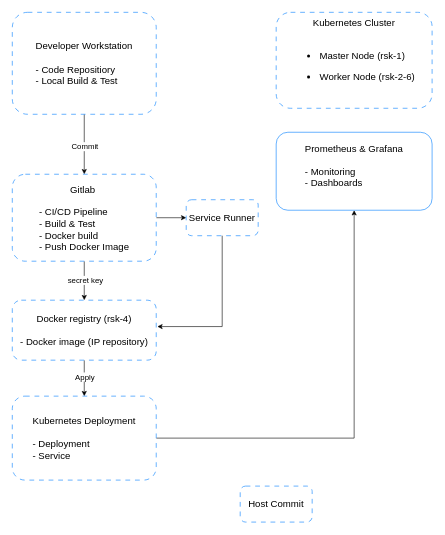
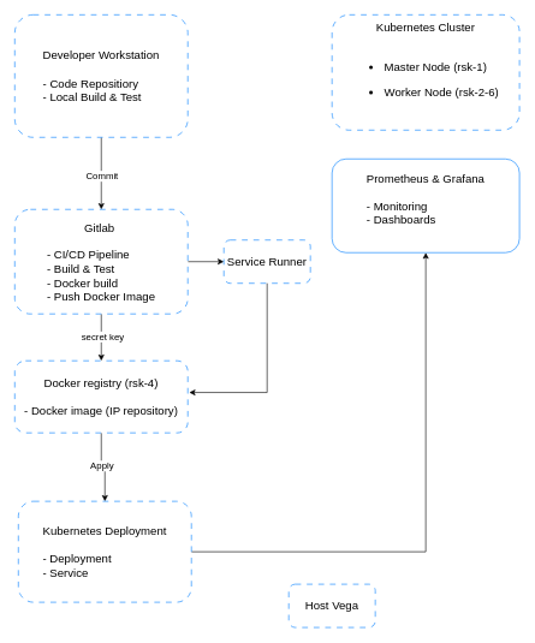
- <mxCell id="13" value="Kubernetes Deployment&lt;div&gt;&lt;br&gt;&lt;/div&gt;&lt;div style=&quot;text-align: justify;&quot;&gt;- Deployment&lt;/div&gt;&lt;div style=&quot;text-align: justify;&quot;&gt;- Service&lt;/div&gt;" style="whiteSpace=wrap;html=1;fontSize=16;strokeColor=#007FFF;rounded=1;dashed=1;dashPattern=8 8;strokeWidth=1;" vertex="1" parent="1"><mxGeometry x="20" y="660" width="240" height="140" as="geometry" /></mxCell>
+ <mxCell id="13" value="Kubernetes Deployment&lt;div&gt;&lt;br&gt;&lt;/div&gt;&lt;div style=&quot;text-align: justify;&quot;&gt;- Deployment&lt;/div&gt;&lt;div style=&quot;text-align: justify;&quot;&gt;- Service&lt;/div&gt;" style="whiteSpace=wrap;html=1;fontSize=16;strokeColor=#007FFF;rounded=1;dashed=1;dashPattern=8 8;strokeWidth=1;" vertex="1" parent="1"><mxGeometry x="25" y="695" width="240" height="140" as="geometry" /></mxCell>
- <mxCell id="16" value="Host Commit" style="rounded=1;whiteSpace=wrap;html=1;fontSize=16;strokeColor=#007FFF;dashed=1;dashPattern=8 8;strokeWidth=1;" vertex="1" parent="1"><mxGeometry x="400" y="810" width="120" height="60" as="geometry" /></mxCell>
+ <mxCell id="16" value="Host Vega" style="rounded=1;whiteSpace=wrap;html=1;fontSize=16;strokeColor=#007FFF;dashed=1;dashPattern=8 8;strokeWidth=1;" vertex="1" parent="1"><mxGeometry x="400" y="810" width="120" height="60" as="geometry" /></mxCell>
